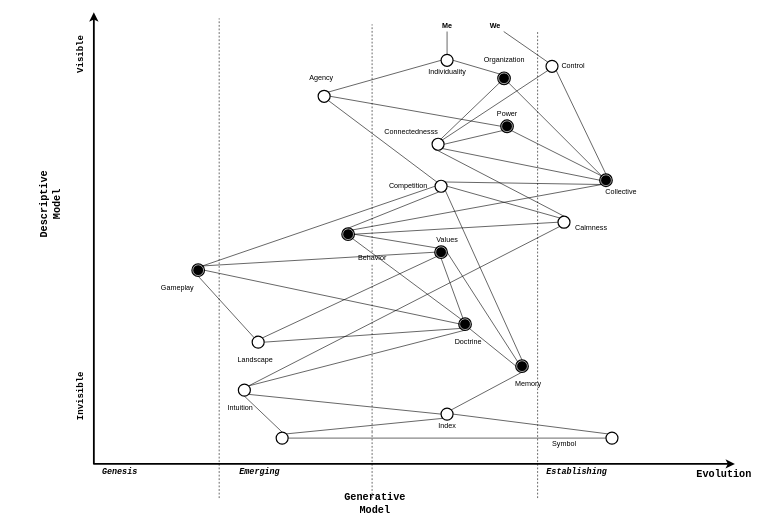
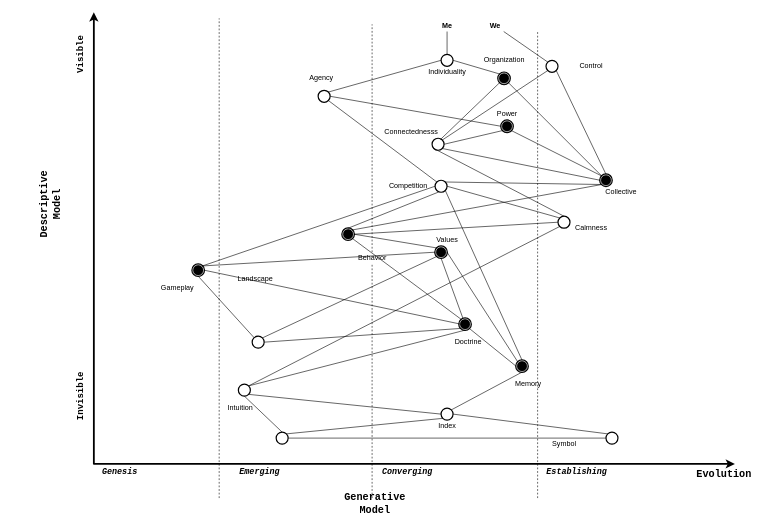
- <mxCell id="16" value="Control" style="text;html=1;align=center;verticalAlign=middle;resizable=0;points=[];autosize=1;" parent="1" vertex="1"><mxGeometry x="930" y="100" width="50" height="20" as="geometry" /></mxCell>
+ <mxCell id="16" value="Control" style="text;html=1;align=center;verticalAlign=middle;resizable=0;points=[];autosize=1;" parent="1" vertex="1"><mxGeometry x="960" y="100" width="50" height="20" as="geometry" /></mxCell>
- <mxCell id="40" value="Landscape" style="text;html=1;align=center;verticalAlign=middle;resizable=0;points=[];autosize=1;" parent="1" vertex="1"><mxGeometry x="390" y="590" width="70" height="20" as="geometry" /></mxCell>
+ <mxCell id="40" value="Landscape" style="text;html=1;align=center;verticalAlign=middle;resizable=0;points=[];autosize=1;" parent="1" vertex="1"><mxGeometry x="390" y="455" width="70" height="20" as="geometry" /></mxCell>
+ <mxCell id="9" value="&lt;i&gt;Converging&lt;/i&gt;" style="text;html=1;strokeColor=none;fillColor=none;align=left;verticalAlign=top;whiteSpace=wrap;rounded=0;labelPosition=center;verticalLabelPosition=middle;fontFamily=Courier New;fontStyle=1;fontSize=14;" parent="1" vertex="1"><mxGeometry x="635" y="772" width="165" height="28" as="geometry" /></mxCell>
